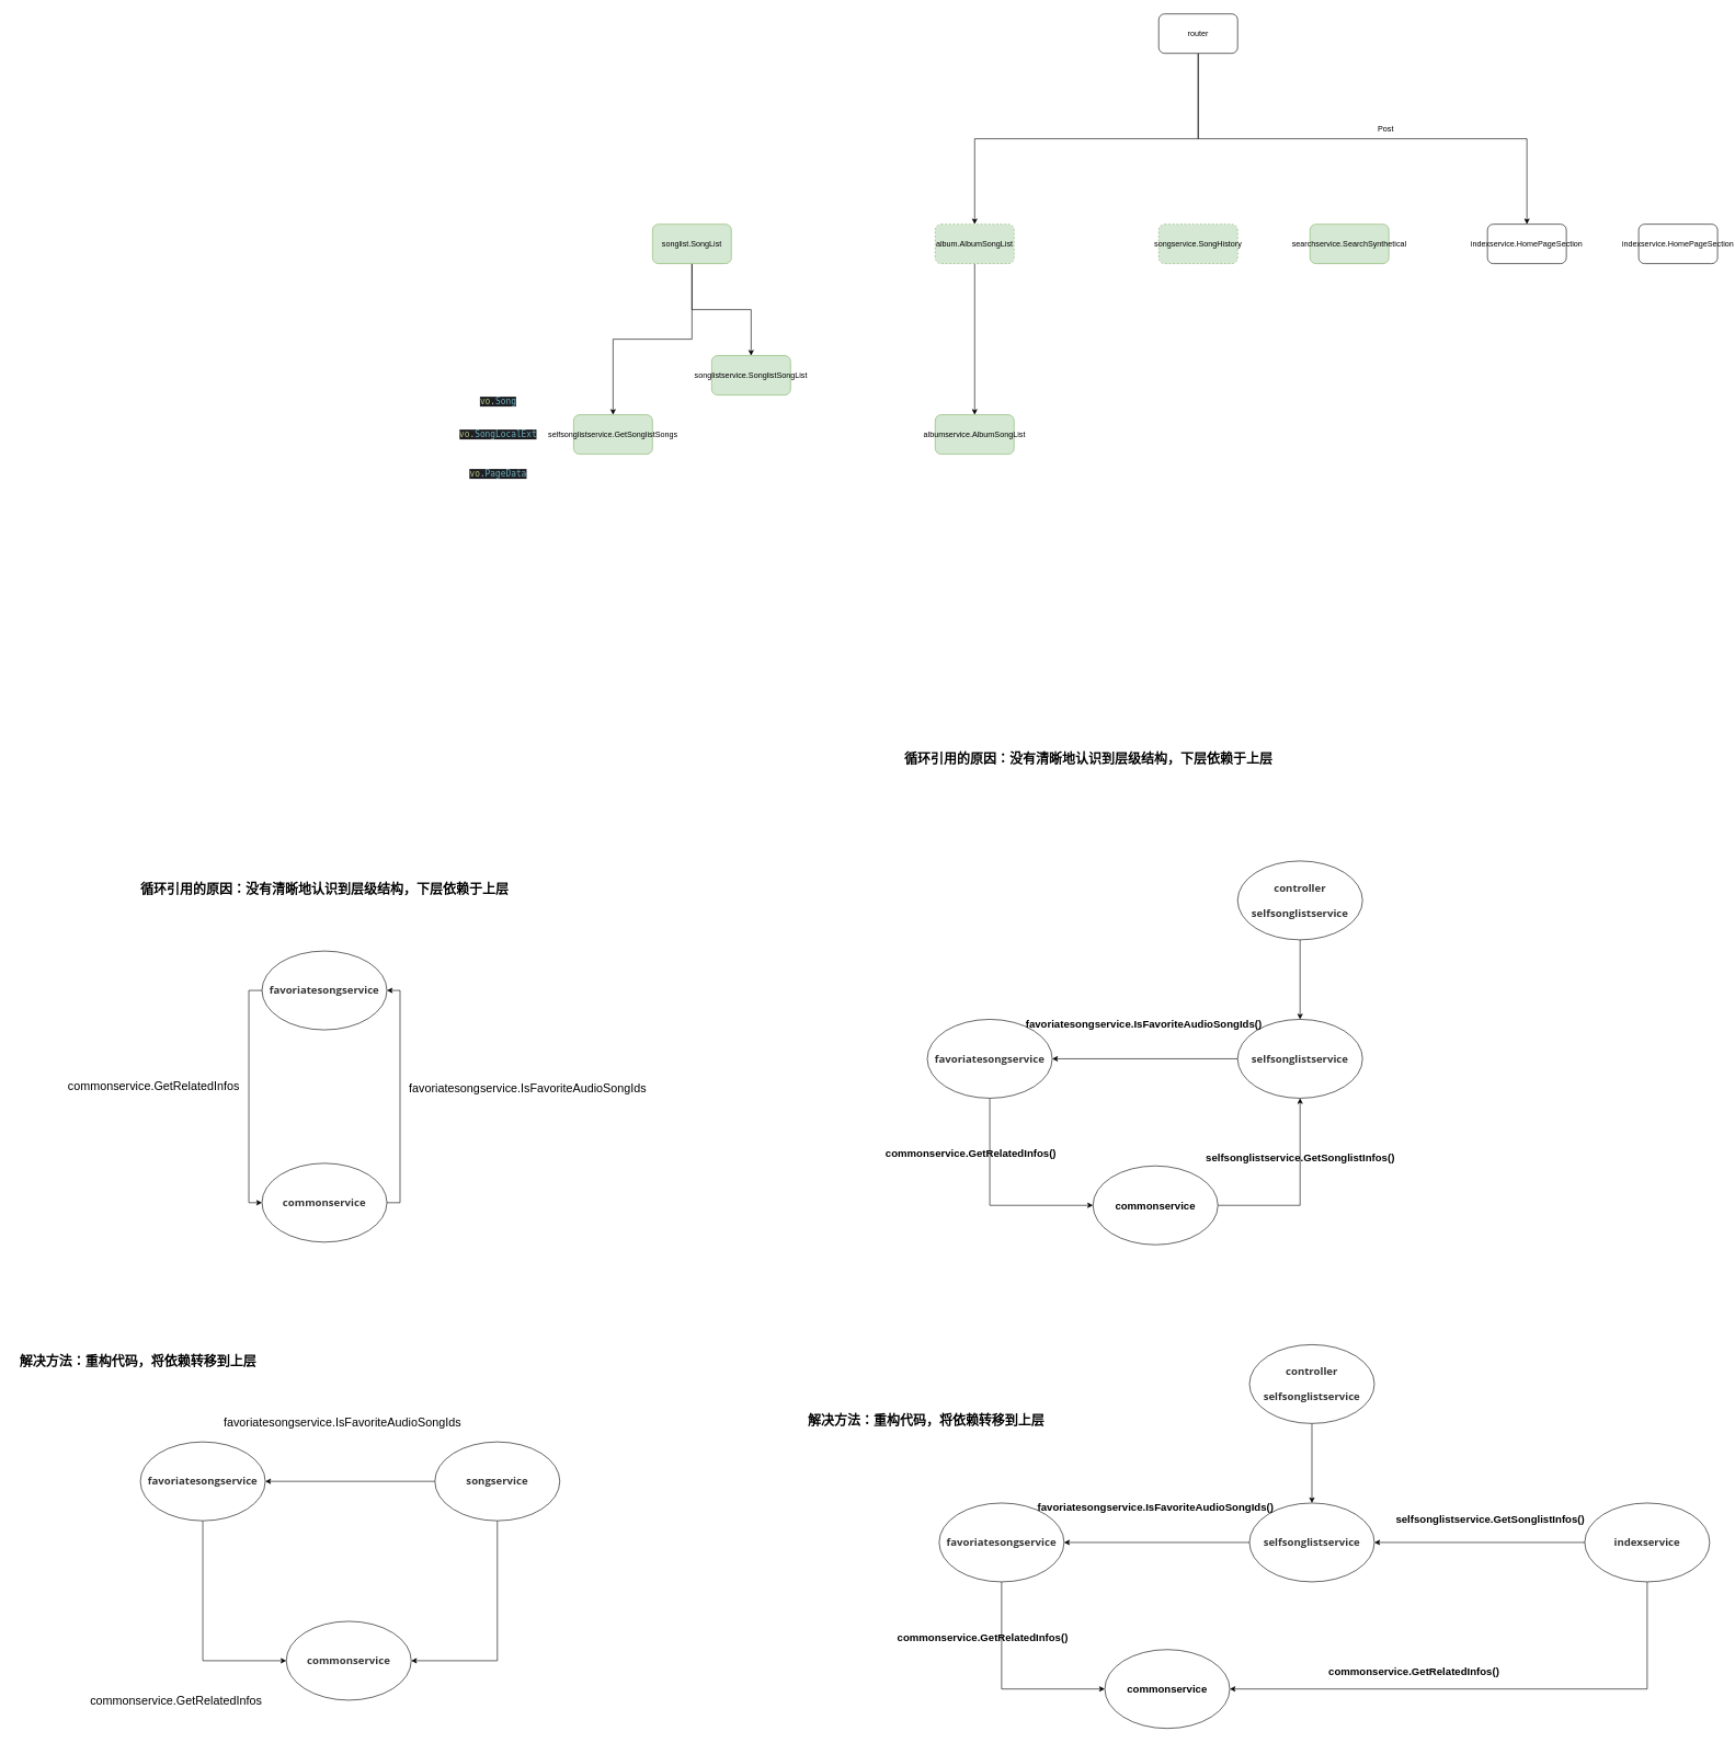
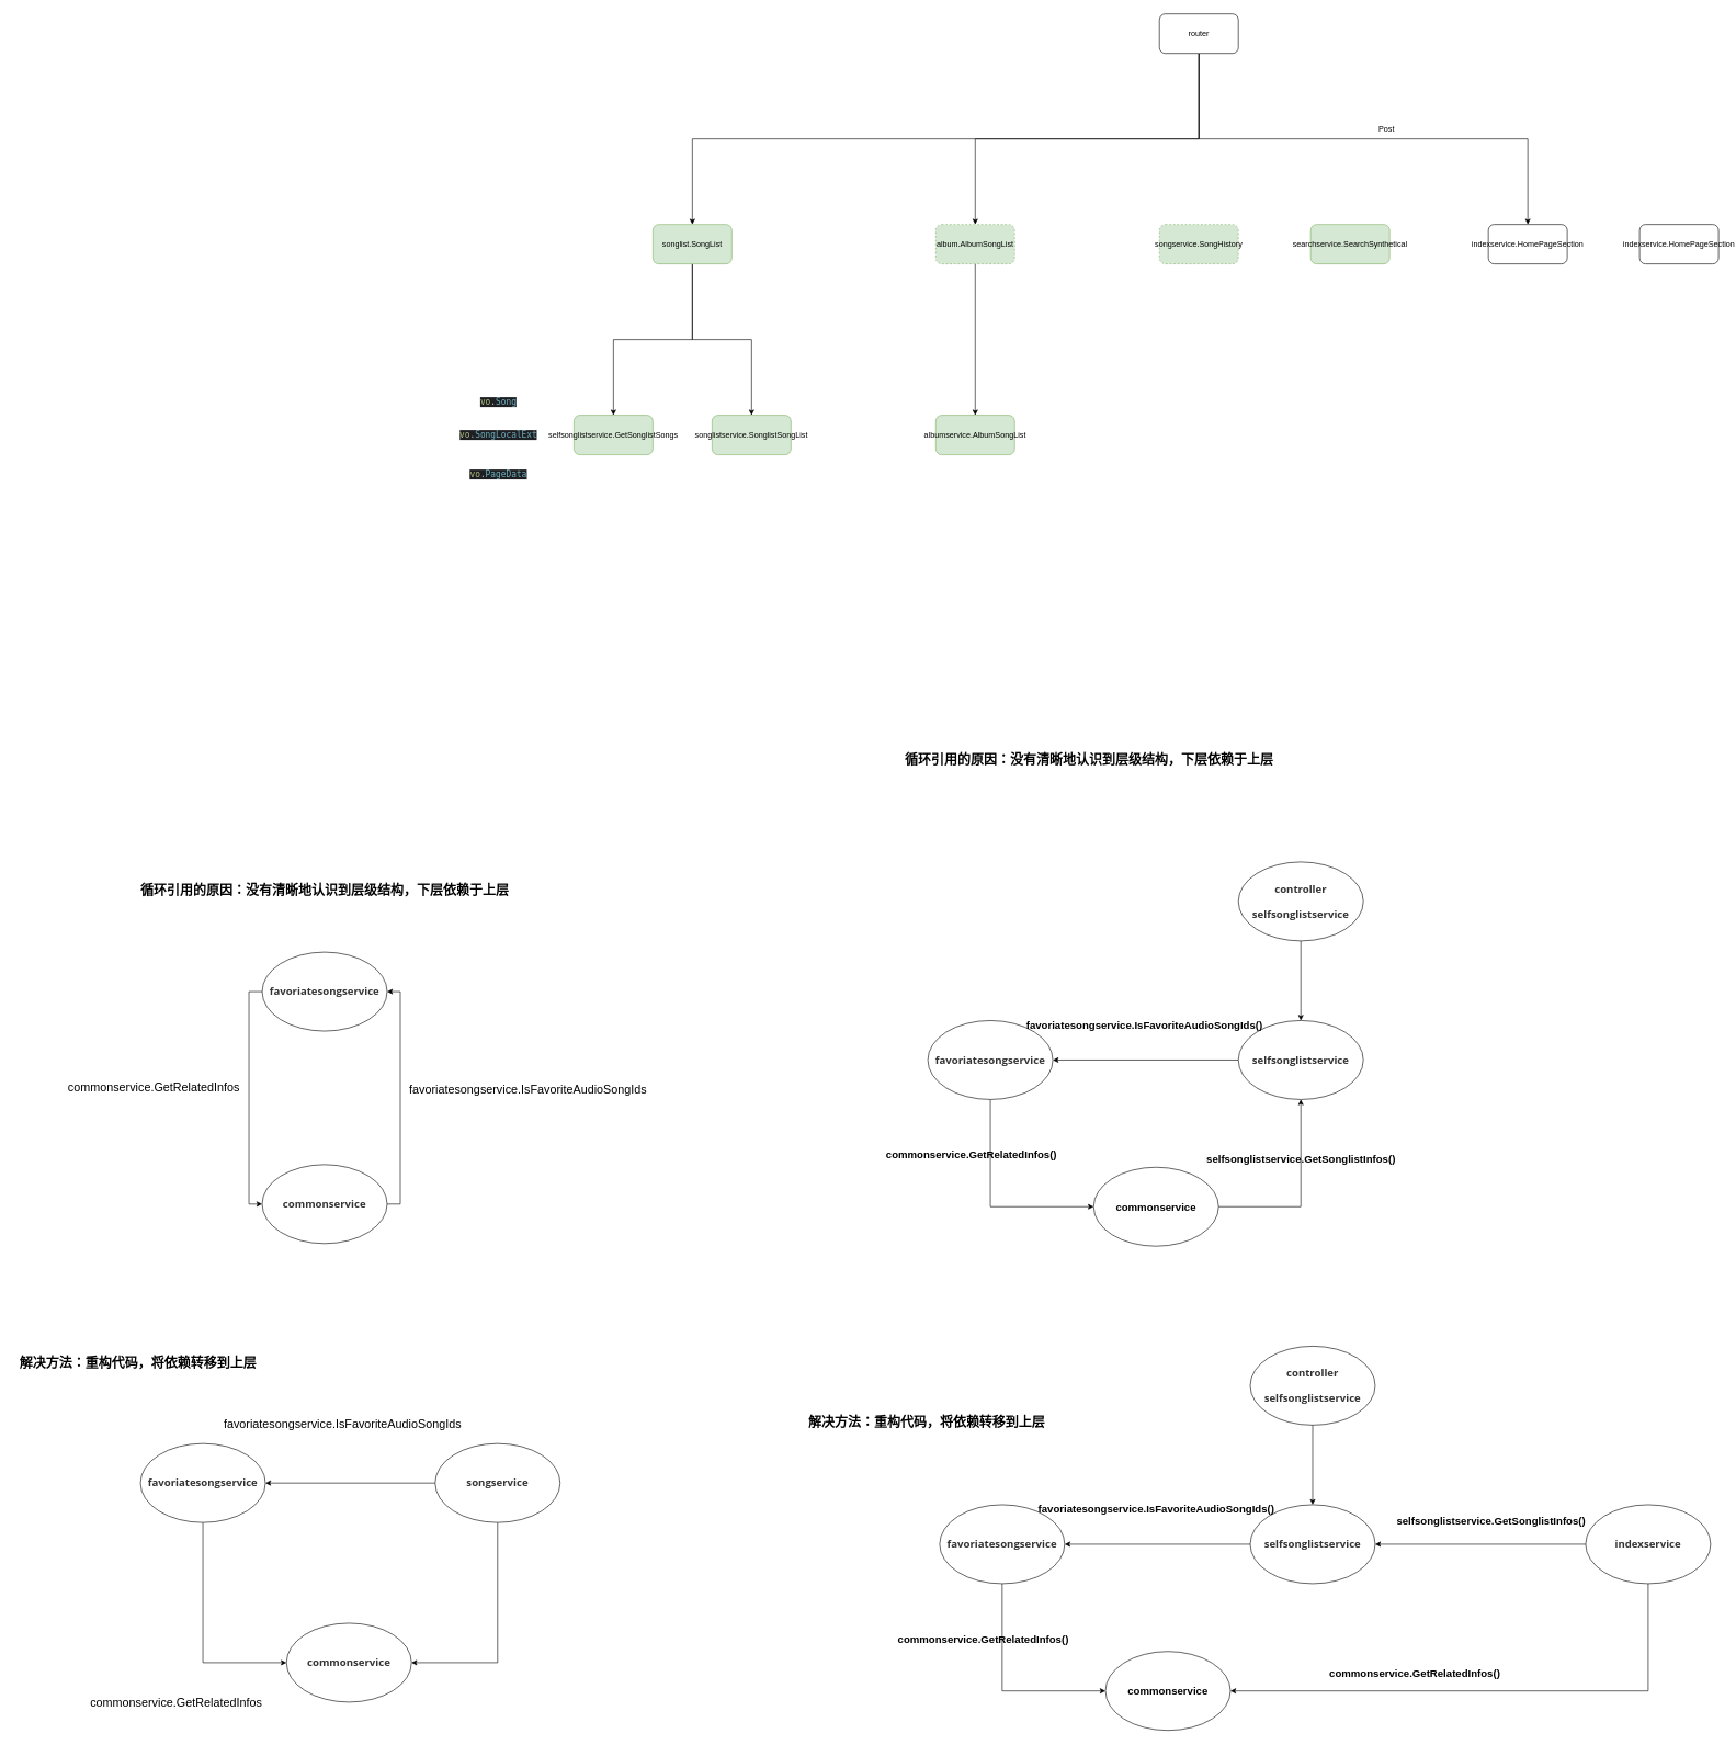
+ <mxCell id="2" style="edgeStyle=orthogonalEdgeStyle;rounded=0;orthogonalLoop=1;jettySize=auto;html=1;exitX=0.5;exitY=1;exitDx=0;exitDy=0;" parent="1" source="5" target="8" edge="1"><mxGeometry relative="1" as="geometry" /></mxCell>
- <mxCell id="10" value="songlistservice.SonglistSongList" style="whiteSpace=wrap;html=1;rounded=1;fillColor=#d5e8d4;strokeColor=#82b366;" parent="1" vertex="1"><mxGeometry x="1082" y="540" width="120" height="60" as="geometry" /></mxCell>
+ <mxCell id="10" value="songlistservice.SonglistSongList" style="whiteSpace=wrap;html=1;rounded=1;fillColor=#d5e8d4;strokeColor=#82b366;" parent="1" vertex="1"><mxGeometry x="1082" y="630" width="120" height="60" as="geometry" /></mxCell>
